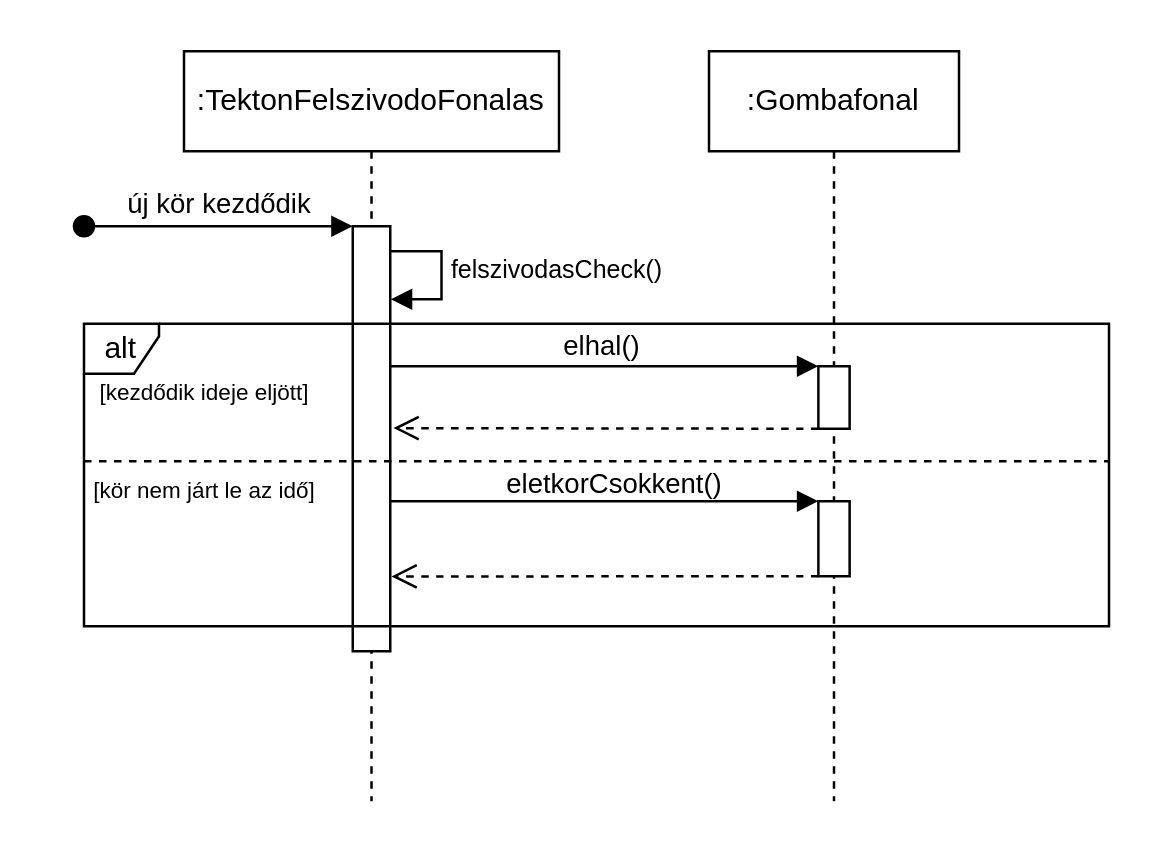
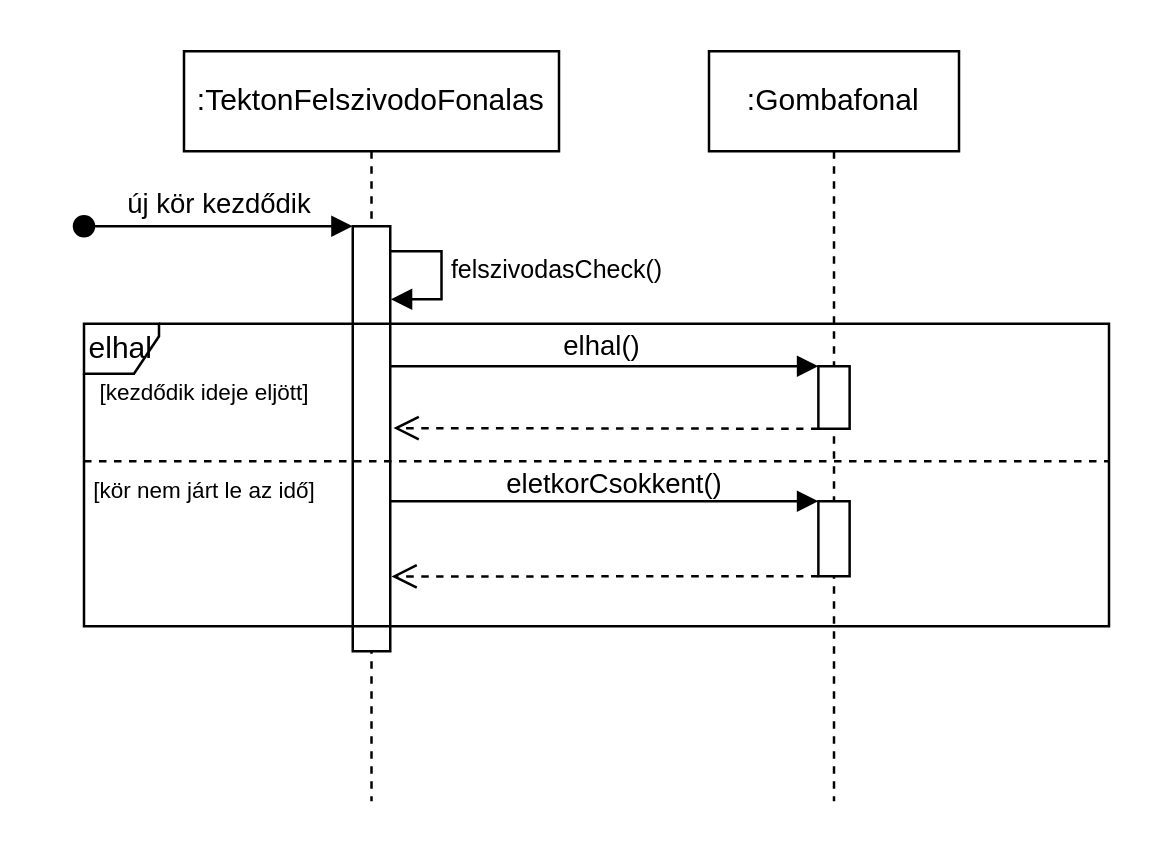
- <mxCell id="12" value="alt" style="shape=umlFrame;whiteSpace=wrap;html=1;pointerEvents=0;width=30;height=20;" parent="1" vertex="1"><mxGeometry x="33" y="129" width="410" height="121" as="geometry" /></mxCell>
+ <mxCell id="12" value="elhal" style="shape=umlFrame;whiteSpace=wrap;html=1;pointerEvents=0;width=30;height=20;" parent="1" vertex="1"><mxGeometry x="33" y="129" width="410" height="121" as="geometry" /></mxCell>
